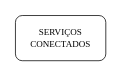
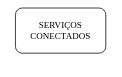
- <mxCell id="2" value="&lt;font style=&quot;font-size: 12px;&quot; face=&quot;Verdana&quot;&gt;SERVIÇOS CONECTADOS&lt;/font&gt;" style="rounded=1;whiteSpace=wrap;html=1;" parent="1" vertex="1"><mxGeometry x="20" y="20" width="120" height="60" as="geometry" /></mxCell>
+ <mxCell id="2" value="&lt;font style=&quot;font-size: 12px;&quot; face=&quot;Verdana&quot;&gt;SERVIÇOS CONECTADOS&lt;/font&gt;" style="rounded=1;whiteSpace=wrap;html=1;" parent="1" vertex="1"><mxGeometry x="20" y="10" width="120" height="60" as="geometry" /></mxCell>
